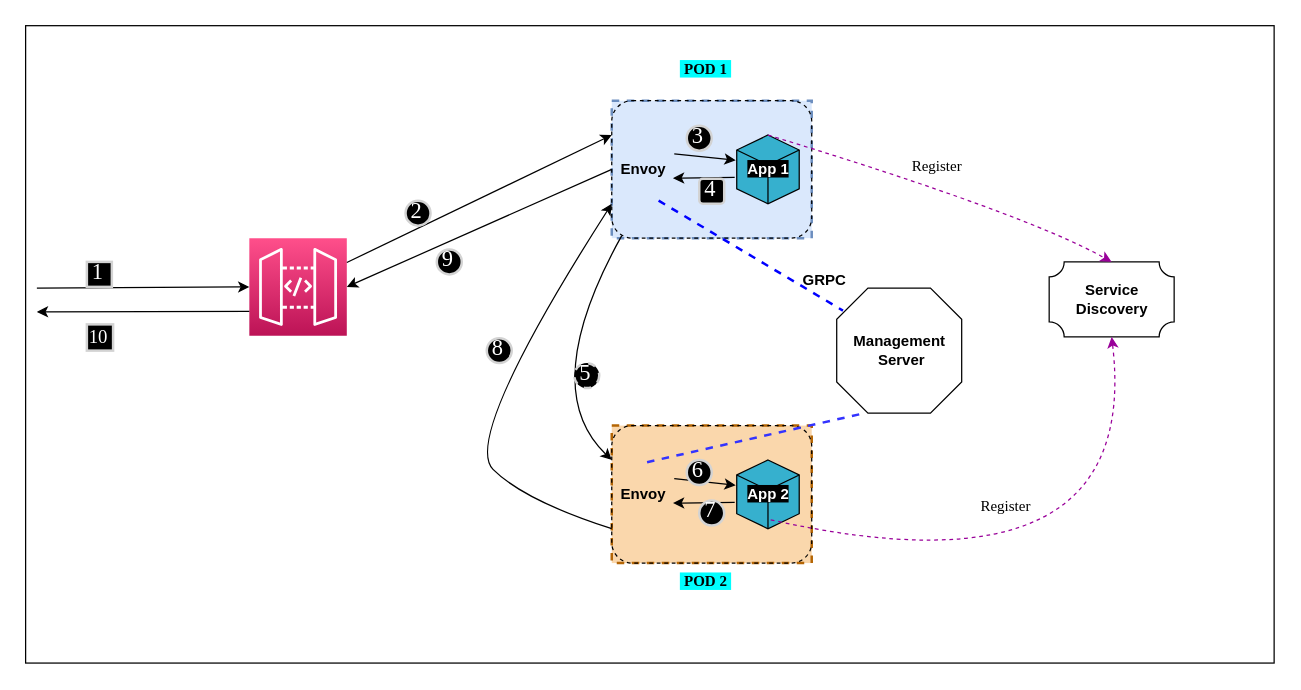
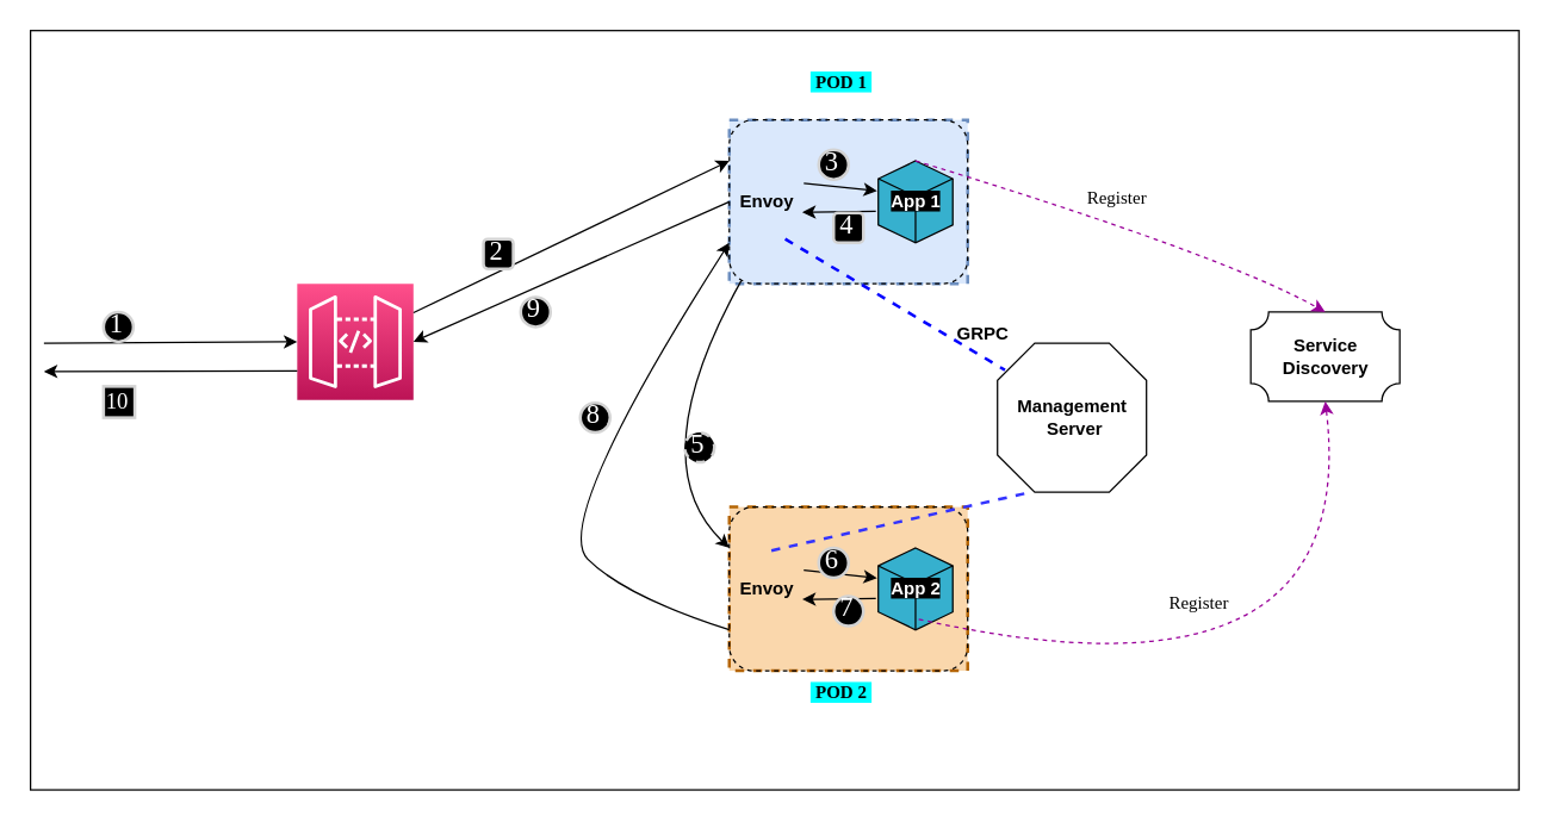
- <mxCell id="43" value="&lt;font face=&quot;Comic Sans MS&quot; style=&quot;font-size: 18px;&quot; color=&quot;#ffffff&quot;&gt;2&lt;/font&gt;" style="ellipse;whiteSpace=wrap;html=1;aspect=fixed;strokeWidth=2;fontFamily=Tahoma;spacingBottom=4;spacingRight=2;strokeColor=#d3d3d3;fillColor=#000000;" vertex="1" parent="1"><mxGeometry x="324" y="160" width="20" height="20" as="geometry" /></mxCell>
+ <mxCell id="43" value="&lt;font face=&quot;Comic Sans MS&quot; style=&quot;font-size: 18px;&quot; color=&quot;#ffffff&quot;&gt;2&lt;/font&gt;" style="whiteSpace=wrap;html=1;aspect=fixed;strokeWidth=2;fontFamily=Tahoma;spacingBottom=4;spacingRight=2;strokeColor=#d3d3d3;fillColor=#000000;rounded=1;" vertex="1" parent="1"><mxGeometry x="324" y="160" width="20" height="20" as="geometry" /></mxCell>
- <mxCell id="41" value="&lt;font face=&quot;Comic Sans MS&quot; style=&quot;font-size: 18px;&quot; color=&quot;#ffffff&quot;&gt;1&lt;/font&gt;" style="whiteSpace=wrap;html=1;aspect=fixed;strokeWidth=2;fontFamily=Tahoma;spacingBottom=4;spacingRight=2;strokeColor=#d3d3d3;fillColor=#000000;rounded=0;" vertex="1" parent="1"><mxGeometry x="69" y="209" width="20" height="20" as="geometry" /></mxCell>
+ <mxCell id="41" value="&lt;font face=&quot;Comic Sans MS&quot; style=&quot;font-size: 18px;&quot; color=&quot;#ffffff&quot;&gt;1&lt;/font&gt;" style="ellipse;whiteSpace=wrap;html=1;aspect=fixed;strokeWidth=2;fontFamily=Tahoma;spacingBottom=4;spacingRight=2;strokeColor=#d3d3d3;fillColor=#000000;" vertex="1" parent="1"><mxGeometry x="69" y="209" width="20" height="20" as="geometry" /></mxCell>
